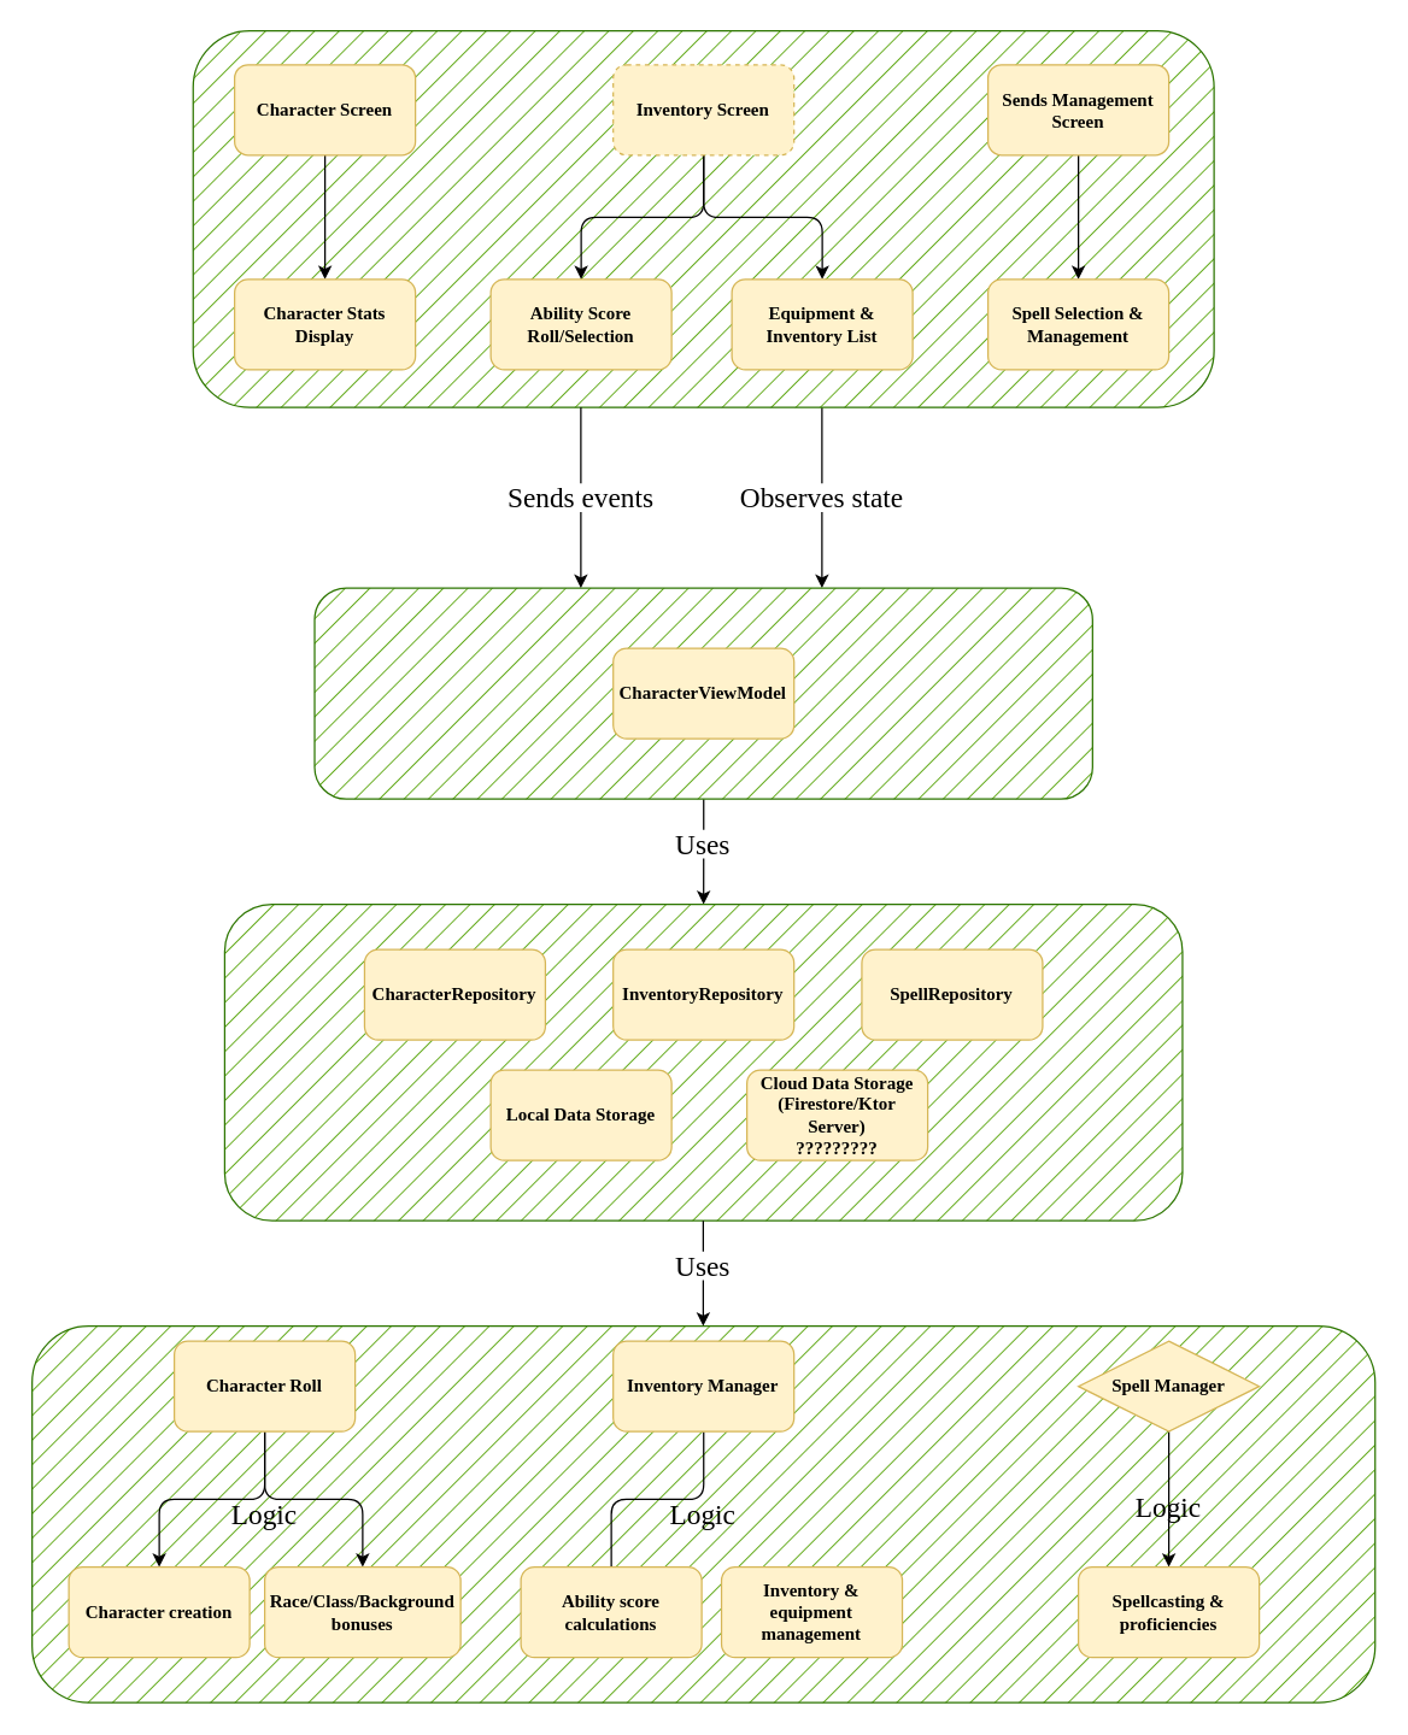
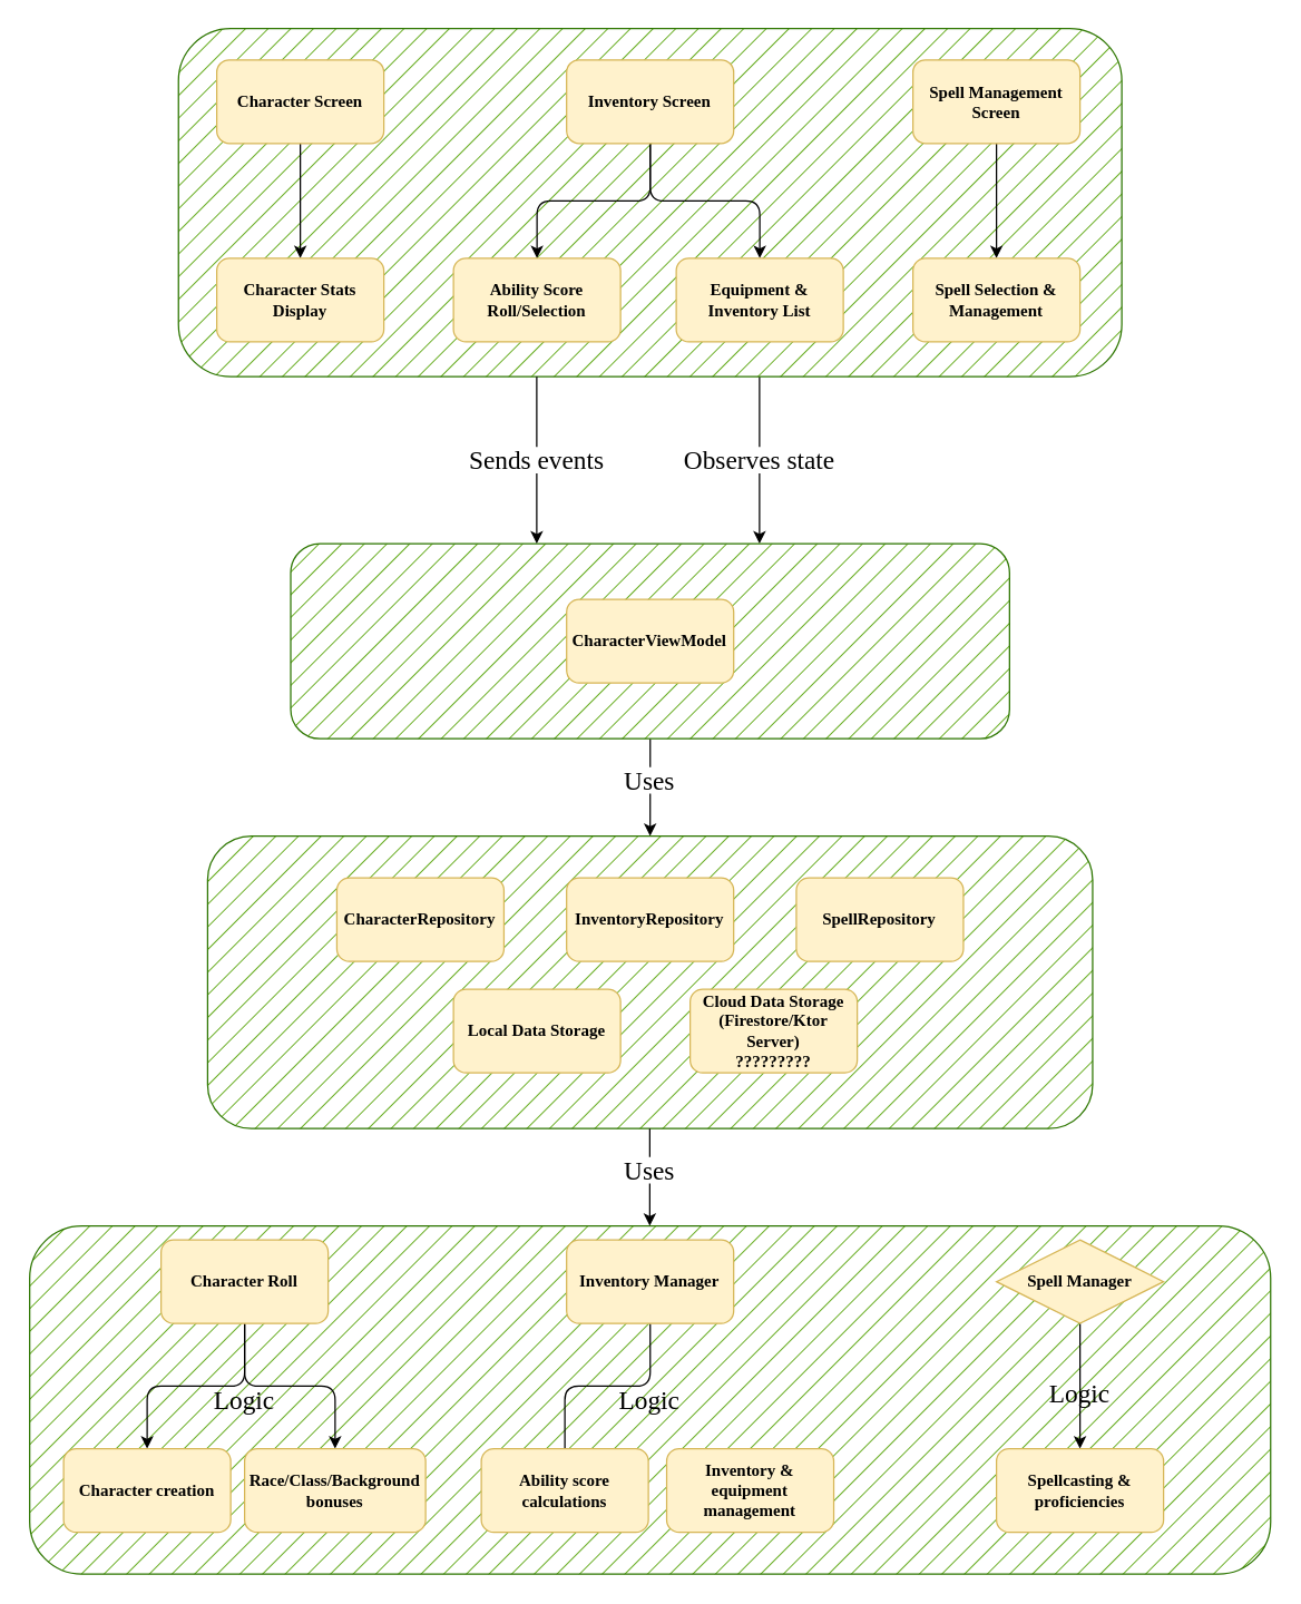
- <mxCell id="19" value="Inventory Screen" style="rounded=1;fillColor=#fff2cc;strokeColor=#d6b656;fontFamily=Times New Roman;fontStyle=1;align=center;labelBackgroundColor=none;labelBorderColor=none;textShadow=0;html=1;whiteSpace=wrap;fillStyle=auto;dashed=1;" parent="1" vertex="1"><mxGeometry x="406.25" y="42.5" width="120" height="60" as="geometry" /></mxCell>
+ <mxCell id="19" value="Inventory Screen" style="rounded=1;fillColor=#fff2cc;strokeColor=#d6b656;fontFamily=Times New Roman;fontStyle=1;align=center;labelBackgroundColor=none;labelBorderColor=none;textShadow=0;html=1;whiteSpace=wrap;fillStyle=auto;" parent="1" vertex="1"><mxGeometry x="406.25" y="42.5" width="120" height="60" as="geometry" /></mxCell>
- <mxCell id="20" value="Sends Management Screen" style="rounded=1;fillColor=#fff2cc;strokeColor=#d6b656;fontFamily=Times New Roman;fontStyle=1;align=center;labelBackgroundColor=none;labelBorderColor=none;textShadow=0;html=1;whiteSpace=wrap;fillStyle=auto;" parent="1" vertex="1"><mxGeometry x="655" y="42.5" width="120" height="60" as="geometry" /></mxCell>
+ <mxCell id="20" value="Spell Management Screen" style="rounded=1;fillColor=#fff2cc;strokeColor=#d6b656;fontFamily=Times New Roman;fontStyle=1;align=center;labelBackgroundColor=none;labelBorderColor=none;textShadow=0;html=1;whiteSpace=wrap;fillStyle=auto;" parent="1" vertex="1"><mxGeometry x="655" y="42.5" width="120" height="60" as="geometry" /></mxCell>
